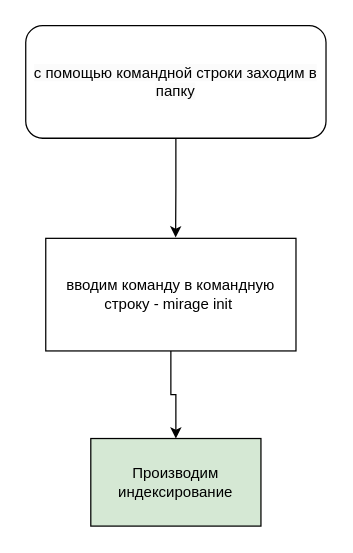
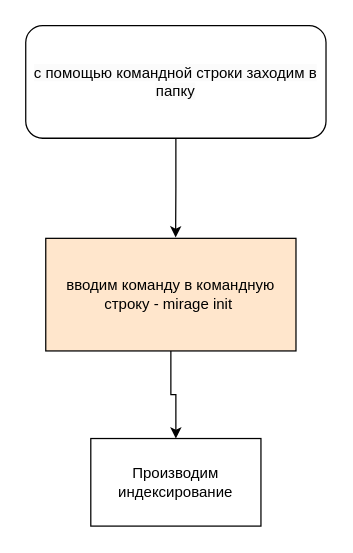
- <mxCell id="3" value="вводим команду в командную строку - mirage init&amp;nbsp;" style="rounded=0;whiteSpace=wrap;html=1;" vertex="1" parent="1"><mxGeometry x="36" y="190" width="200" height="90" as="geometry" /></mxCell>
+ <mxCell id="3" value="вводим команду в командную строку - mirage init&amp;nbsp;" style="rounded=0;whiteSpace=wrap;html=1;fillColor=#ffe6cc;" vertex="1" parent="1"><mxGeometry x="36" y="190" width="200" height="90" as="geometry" /></mxCell>
- <mxCell id="6" value="Производим индексирование" style="rounded=0;whiteSpace=wrap;html=1;fillColor=#d5e8d4;" vertex="1" parent="1"><mxGeometry x="72" y="350" width="136" height="70" as="geometry" /></mxCell>
+ <mxCell id="6" value="Производим индексирование" style="rounded=0;whiteSpace=wrap;html=1;" vertex="1" parent="1"><mxGeometry x="72" y="350" width="136" height="70" as="geometry" /></mxCell>
